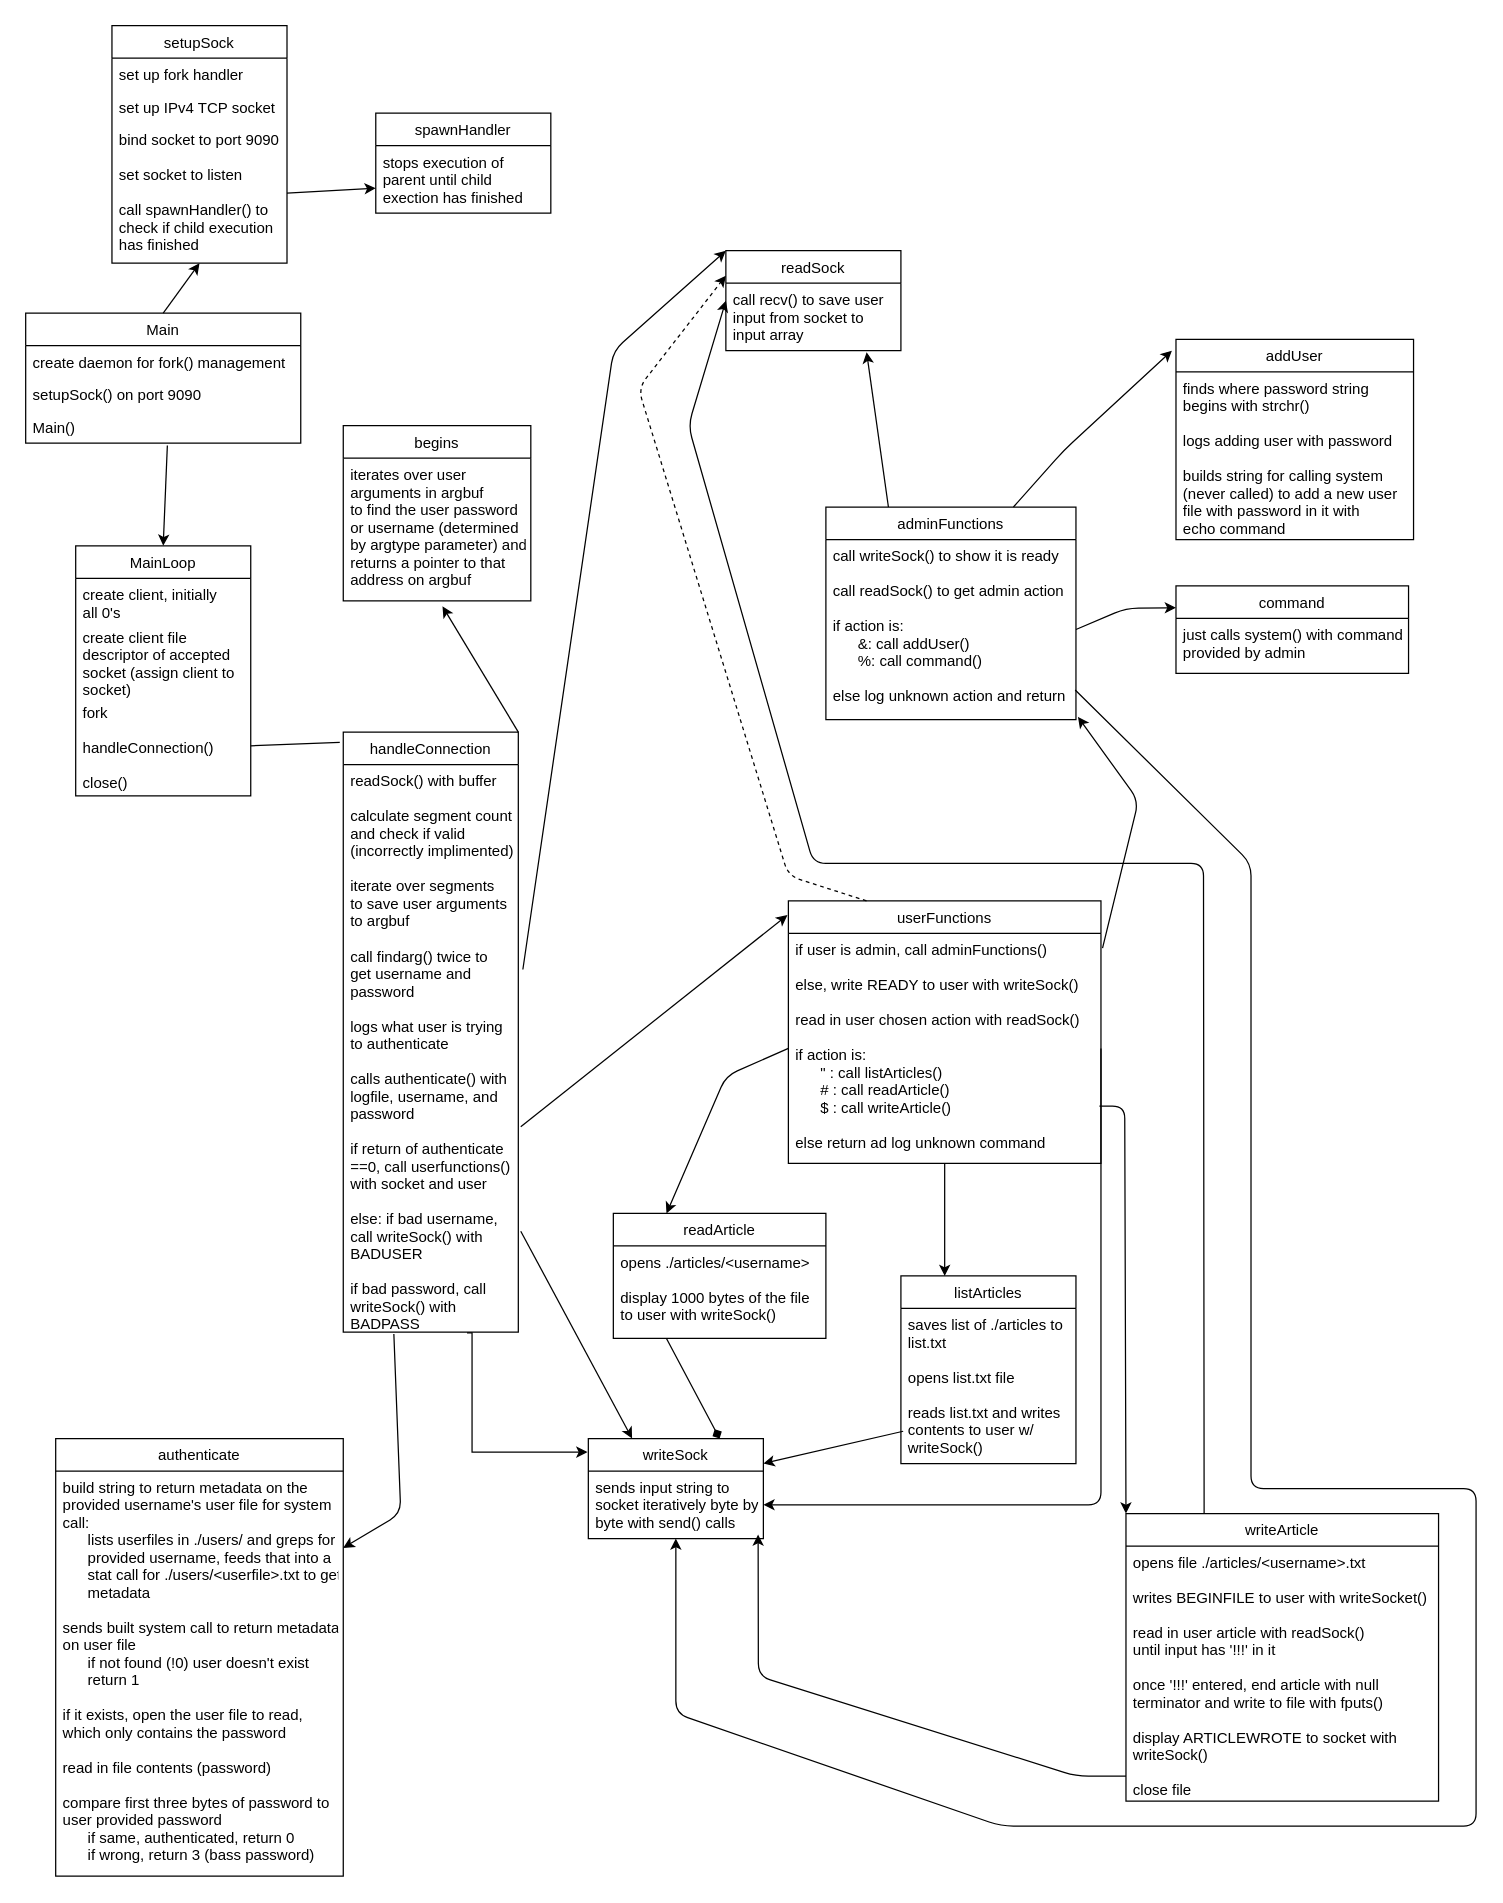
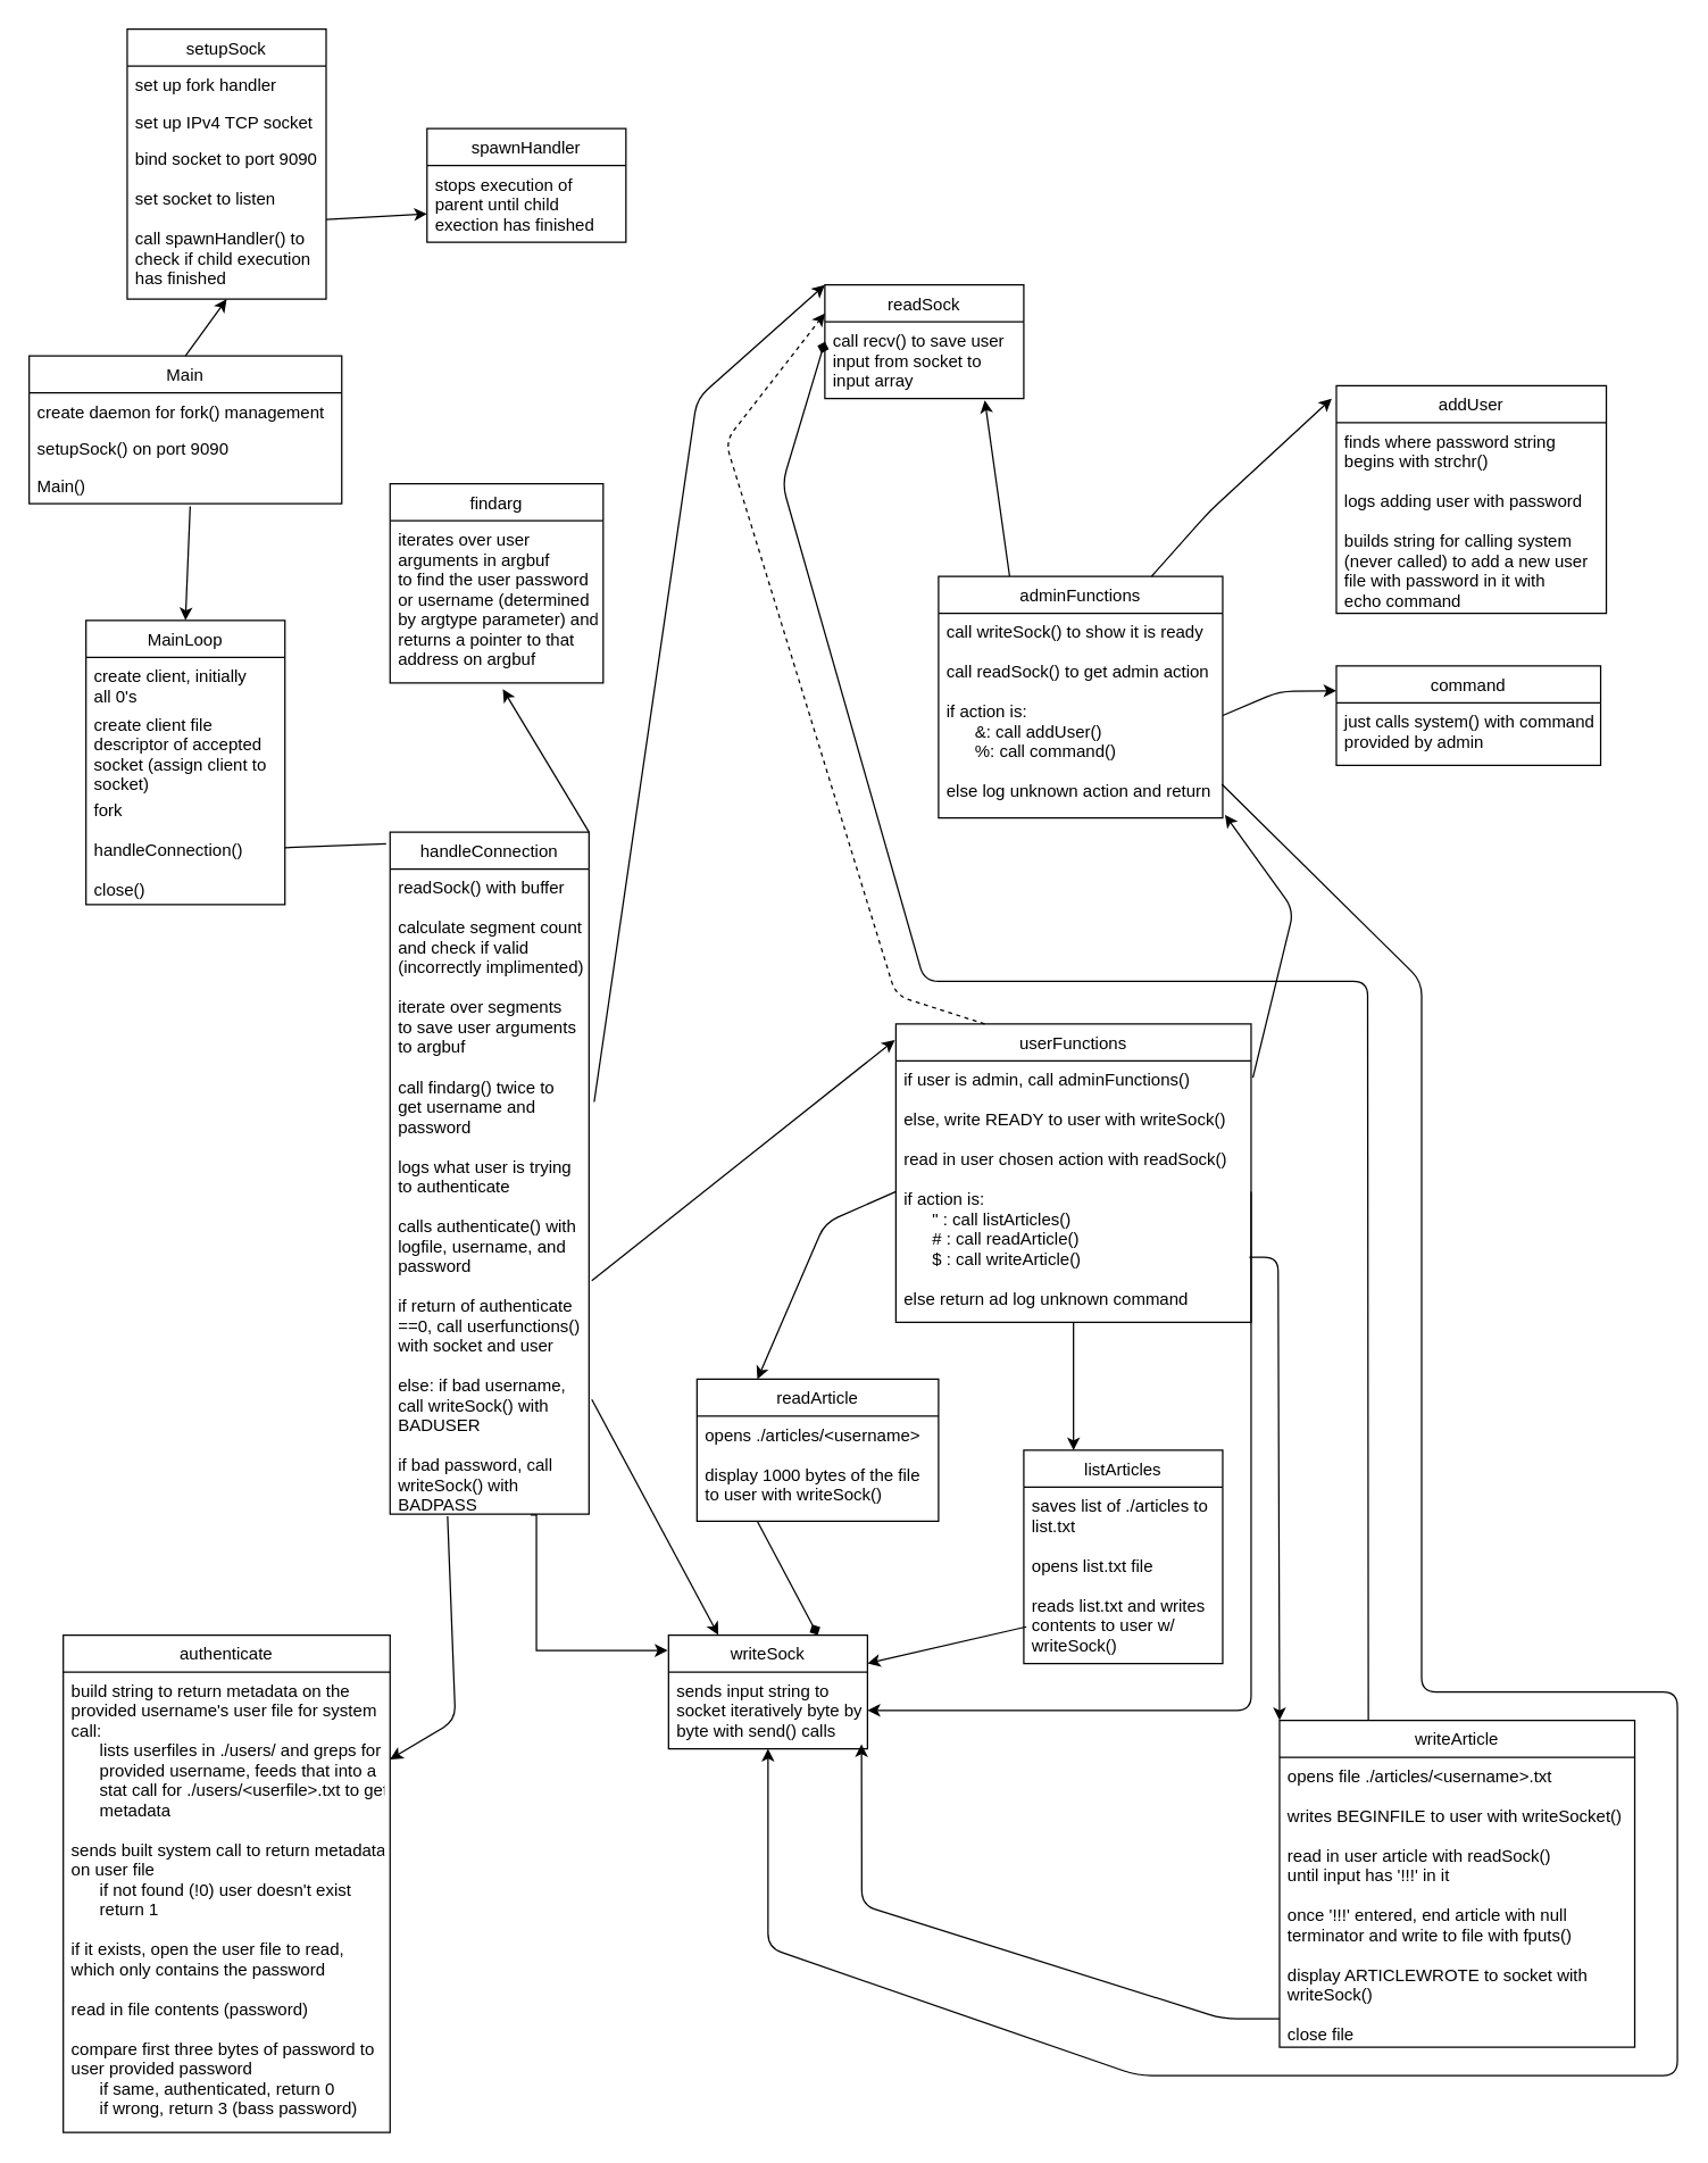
- <mxCell id="49" value="" style="endArrow=classic;html=1;exitX=0.25;exitY=0;exitDx=0;exitDy=0;entryX=0;entryY=0.5;entryDx=0;entryDy=0;" parent="1" source="46" target="22" edge="1"><mxGeometry width="50" height="50" relative="1" as="geometry"><mxPoint x="1020" y="1350" as="sourcePoint" /><mxPoint x="1070" y="1300" as="targetPoint" /><Array as="points"><mxPoint x="962" y="690" /><mxPoint x="650" y="690" /><mxPoint x="550" y="340" /></Array></mxGeometry></mxCell>
+ <mxCell id="49" value="" style="endArrow=diamond;html=1;exitX=0.25;exitY=0;exitDx=0;exitDy=0;entryX=0;entryY=0.5;entryDx=0;entryDy=0;" parent="1" source="46" target="22" edge="1"><mxGeometry width="50" height="50" relative="1" as="geometry"><mxPoint x="1020" y="1350" as="sourcePoint" /><mxPoint x="1070" y="1300" as="targetPoint" /><Array as="points"><mxPoint x="962" y="690" /><mxPoint x="650" y="690" /><mxPoint x="550" y="340" /></Array></mxGeometry></mxCell>
- <mxCell id="25" value="begins" style="swimlane;fontStyle=0;childLayout=stackLayout;horizontal=1;startSize=26;fillColor=none;horizontalStack=0;resizeParent=1;resizeParentMax=0;resizeLast=0;collapsible=1;marginBottom=0;" parent="1" vertex="1"><mxGeometry x="274" y="340" width="150" height="140" as="geometry" /></mxCell>
+ <mxCell id="25" value="findarg" style="swimlane;fontStyle=0;childLayout=stackLayout;horizontal=1;startSize=26;fillColor=none;horizontalStack=0;resizeParent=1;resizeParentMax=0;resizeLast=0;collapsible=1;marginBottom=0;" parent="1" vertex="1"><mxGeometry x="274" y="340" width="150" height="140" as="geometry" /></mxCell>
